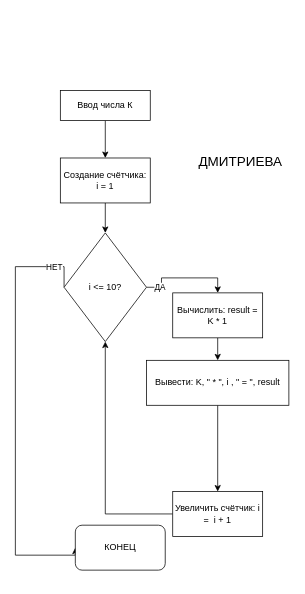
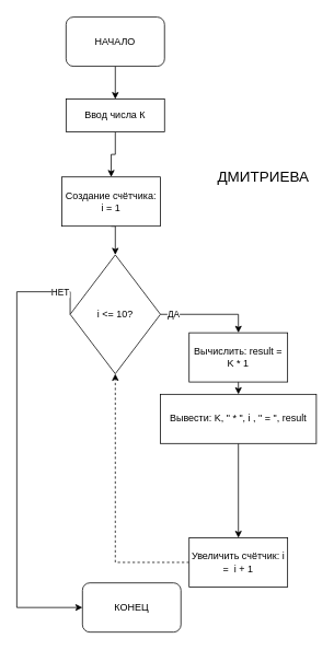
+ <mxCell id="3" value="НАЧАЛО" style="rounded=1;whiteSpace=wrap;html=1;" vertex="1" parent="1"><mxGeometry x="80" y="20" width="120" height="60" as="geometry" /></mxCell>
+ <mxCell id="2" style="edgeStyle=orthogonalEdgeStyle;rounded=0;orthogonalLoop=1;jettySize=auto;html=1;exitX=0.5;exitY=1;exitDx=0;exitDy=0;entryX=0.5;entryY=0;entryDx=0;entryDy=0;" edge="1" parent="1" source="3" target="5"><mxGeometry relative="1" as="geometry" /></mxCell>
- <mxCell id="7" value="Создание счётчика:&lt;div&gt;i = 1&lt;/div&gt;" style="rounded=0;whiteSpace=wrap;html=1;" vertex="1" parent="1"><mxGeometry x="80" y="210" width="120" height="60" as="geometry" /></mxCell>
+ <mxCell id="7" value="Создание счётчика:&lt;div&gt;i = 1&lt;/div&gt;" style="rounded=0;whiteSpace=wrap;html=1;" vertex="1" parent="1"><mxGeometry x="75" y="215" width="120" height="60" as="geometry" /></mxCell>
- <mxCell id="14" value="Вычислить: result = K * 1" style="rounded=0;whiteSpace=wrap;html=1;" vertex="1" parent="1"><mxGeometry x="230" y="390" width="120" height="60" as="geometry" /></mxCell>
+ <mxCell id="14" value="Вычислить: result = K * 1" style="rounded=0;whiteSpace=wrap;html=1;" vertex="1" parent="1"><mxGeometry x="230" y="405" width="120" height="60" as="geometry" /></mxCell>
- <mxCell id="17" style="edgeStyle=orthogonalEdgeStyle;rounded=0;orthogonalLoop=1;jettySize=auto;html=1;exitX=0;exitY=0.5;exitDx=0;exitDy=0;entryX=0.5;entryY=1;entryDx=0;entryDy=0;" edge="1" parent="1" source="18" target="12"><mxGeometry relative="1" as="geometry" /></mxCell>
+ <mxCell id="17" style="edgeStyle=orthogonalEdgeStyle;rounded=0;orthogonalLoop=1;jettySize=auto;html=1;exitX=0;exitY=0.5;exitDx=0;exitDy=0;entryX=0.5;entryY=1;entryDx=0;entryDy=0;dashed=1;" edge="1" parent="1" source="18" target="12"><mxGeometry relative="1" as="geometry" /></mxCell>
- <mxCell id="19" value="КОНЕЦ" style="rounded=1;whiteSpace=wrap;html=1;" vertex="1" parent="1"><mxGeometry x="100" y="700" width="120" height="60" as="geometry" /></mxCell>
+ <mxCell id="19" value="КОНЕЦ" style="rounded=1;whiteSpace=wrap;html=1;" vertex="1" parent="1"><mxGeometry x="100" y="710" width="120" height="60" as="geometry" /></mxCell>
